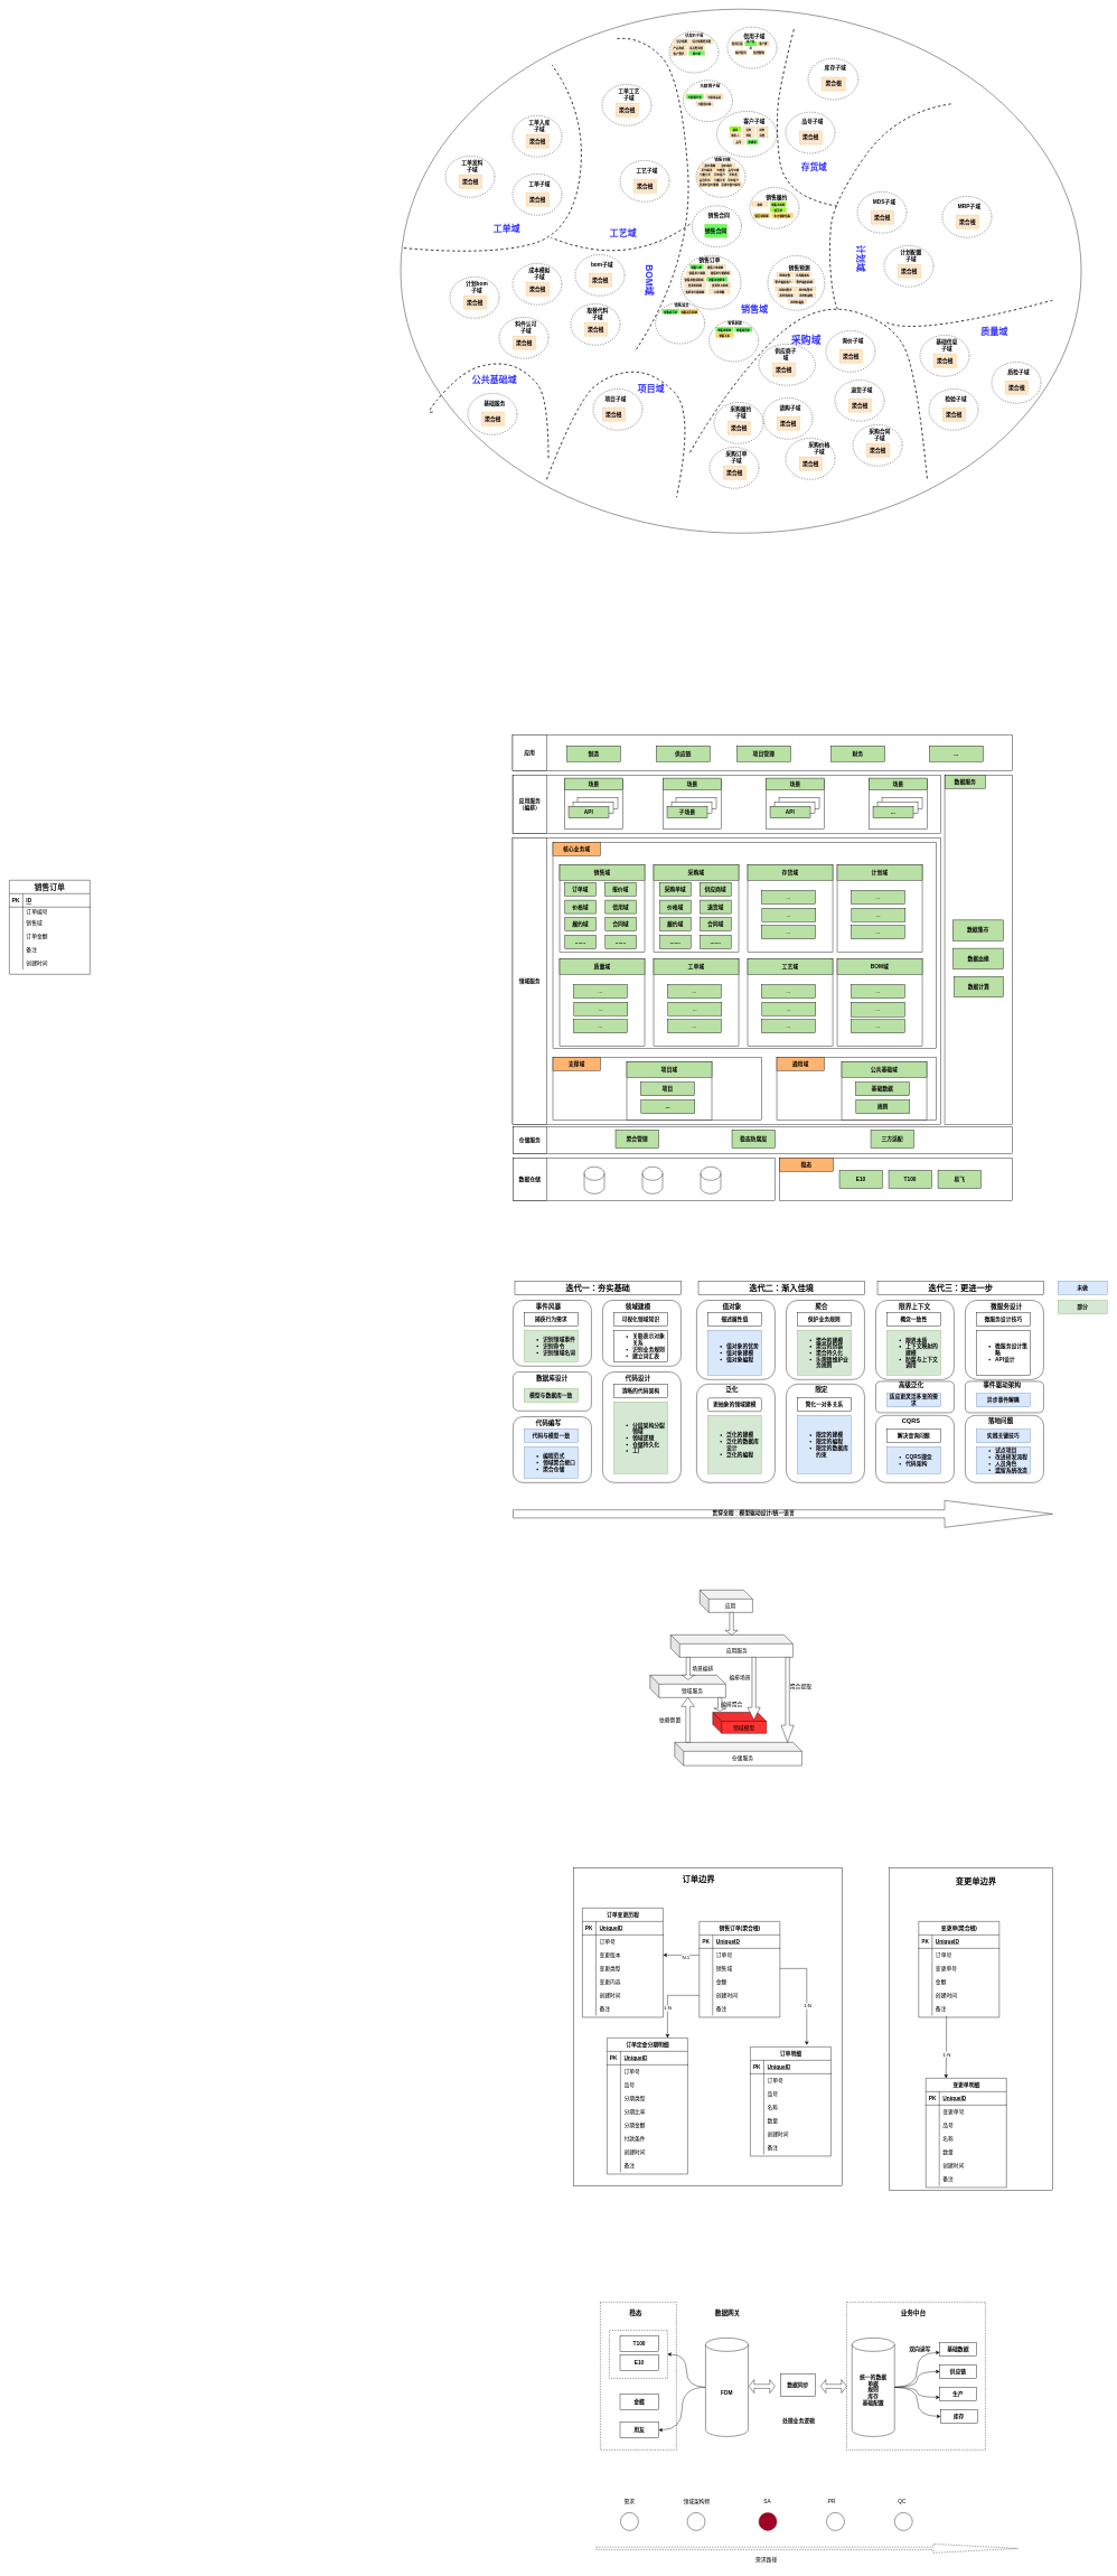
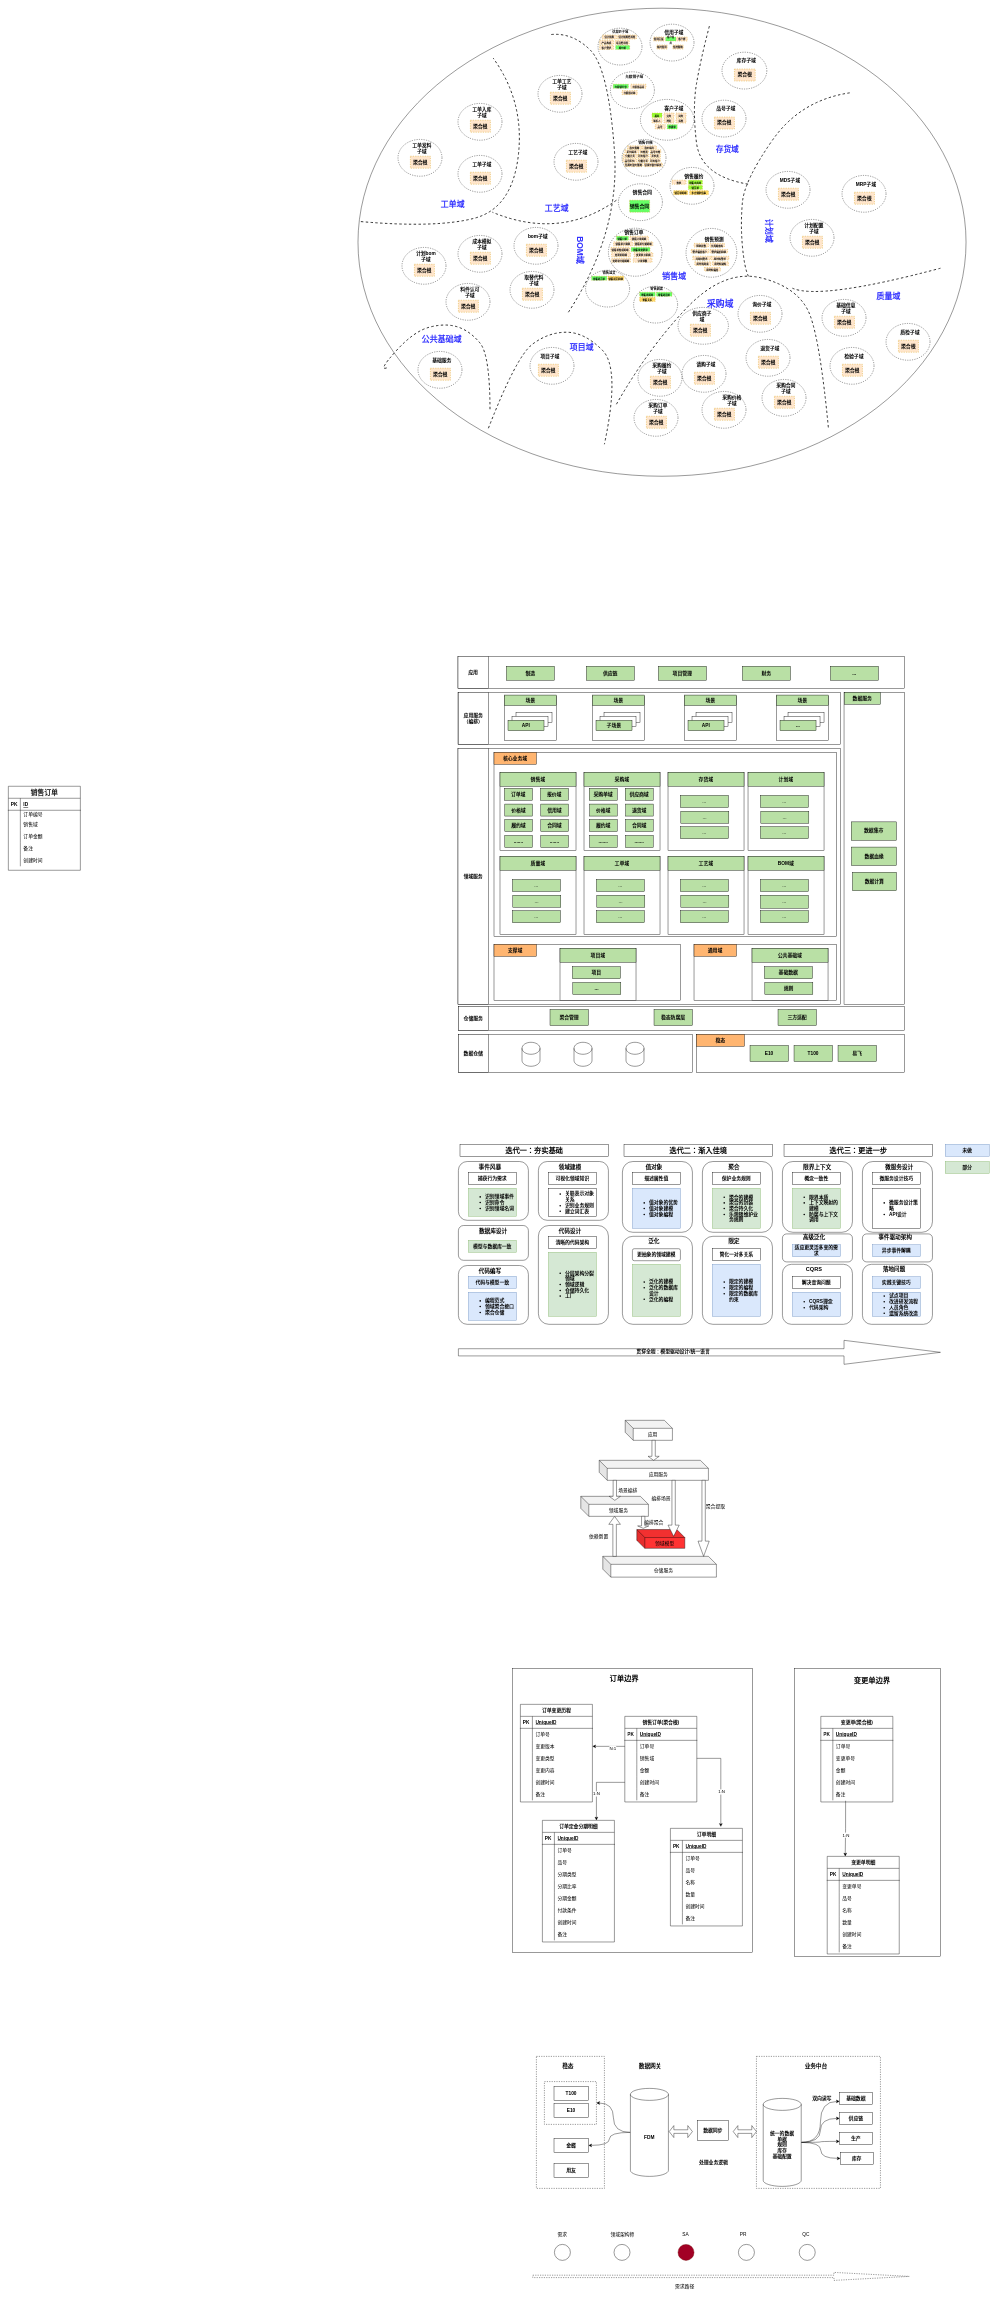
- <mxCell id="561" value="统一的数据&lt;div&gt;单据&lt;/div&gt;&lt;div&gt;规则&lt;/div&gt;&lt;div&gt;库存&lt;/div&gt;&lt;div&gt;基础配置&lt;/div&gt;&lt;div&gt;&lt;br&gt;&lt;/div&gt;" style="shape=cylinder3;whiteSpace=wrap;html=1;boundedLbl=1;backgroundOutline=1;size=15;fontStyle=1" parent="1" vertex="1"><mxGeometry x="1902" y="5220" width="95" height="220" as="geometry" /></mxCell>
+ <mxCell id="561" value="统一的数据&lt;div&gt;单据&lt;/div&gt;&lt;div&gt;规则&lt;/div&gt;&lt;div&gt;库存&lt;/div&gt;&lt;div&gt;基础配置&lt;/div&gt;&lt;div&gt;&lt;br&gt;&lt;/div&gt;" style="shape=cylinder3;whiteSpace=wrap;html=1;boundedLbl=1;backgroundOutline=1;size=15;fontStyle=1" parent="1" vertex="1"><mxGeometry x="1907" y="5245" width="95" height="220" as="geometry" /></mxCell>
- <mxCell id="555" style="edgeStyle=orthogonalEdgeStyle;rounded=0;orthogonalLoop=1;jettySize=auto;html=1;exitX=0;exitY=0.5;exitDx=0;exitDy=0;exitPerimeter=0;curved=1;fontStyle=1;" parent="1" source="556" target="574" edge="1"><mxGeometry relative="1" as="geometry" /></mxCell>
+ <mxCell id="555" style="edgeStyle=orthogonalEdgeStyle;rounded=0;orthogonalLoop=1;jettySize=auto;html=1;exitX=0;exitY=0.5;exitDx=0;exitDy=0;exitPerimeter=0;entryX=1;entryY=0.5;entryDx=0;entryDy=0;curved=1;fontStyle=1" parent="1" source="556" target="573" edge="1"><mxGeometry relative="1" as="geometry" /></mxCell>
